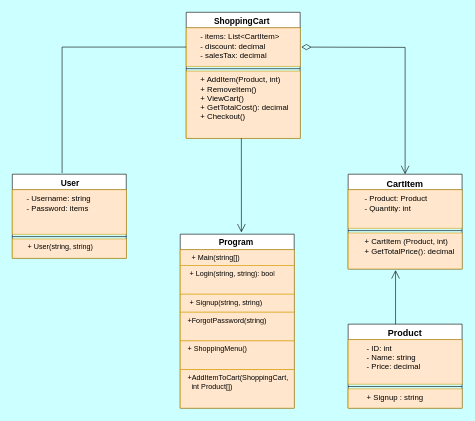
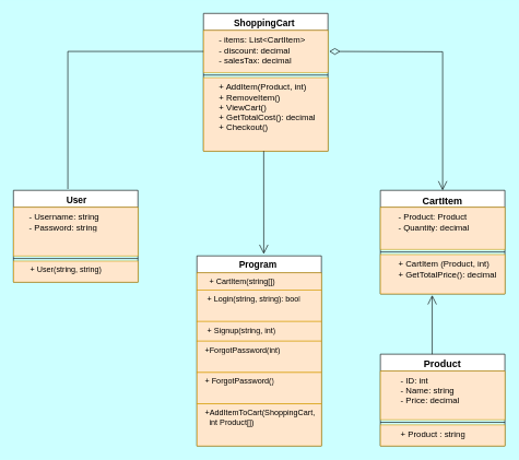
- <mxCell id="15" value="&lt;div style=&quot;font-size: 13px;&quot;&gt;&amp;nbsp; &amp;nbsp; &amp;nbsp;- Username: string&amp;nbsp;&lt;/div&gt;&lt;div style=&quot;font-size: 13px;&quot;&gt;&amp;nbsp; &amp;nbsp; &amp;nbsp;- Password: items&amp;nbsp;&lt;br&gt;&lt;/div&gt;" style="text;strokeColor=#d79b00;fillColor=#ffe6cc;align=left;verticalAlign=top;spacingLeft=4;spacingRight=4;overflow=hidden;rotatable=0;points=[[0,0.5],[1,0.5]];portConstraint=eastwest;whiteSpace=wrap;html=1;" vertex="1" parent="14"><mxGeometry y="26" width="190" height="74" as="geometry" /></mxCell>
+ <mxCell id="15" value="&lt;div style=&quot;font-size: 13px;&quot;&gt;&amp;nbsp; &amp;nbsp; &amp;nbsp;- Username: string&amp;nbsp;&lt;/div&gt;&lt;div style=&quot;font-size: 13px;&quot;&gt;&amp;nbsp; &amp;nbsp; &amp;nbsp;- Password: string&amp;nbsp;&lt;br&gt;&lt;/div&gt;" style="text;strokeColor=#d79b00;fillColor=#ffe6cc;align=left;verticalAlign=top;spacingLeft=4;spacingRight=4;overflow=hidden;rotatable=0;points=[[0,0.5],[1,0.5]];portConstraint=eastwest;whiteSpace=wrap;html=1;" vertex="1" parent="14"><mxGeometry y="26" width="190" height="74" as="geometry" /></mxCell>
- <mxCell id="7" value="&lt;div style=&quot;font-size: 13px;&quot;&gt;&amp;nbsp; &amp;nbsp; &amp;nbsp; - Product: Product&amp;nbsp;&lt;/div&gt;&lt;div style=&quot;font-size: 13px;&quot;&gt;&amp;nbsp; &amp;nbsp; &amp;nbsp; - Quantity: int&lt;br&gt;&lt;/div&gt;" style="text;strokeColor=#d79b00;fillColor=#ffe6cc;align=left;verticalAlign=top;spacingLeft=4;spacingRight=4;overflow=hidden;rotatable=0;points=[[0,0.5],[1,0.5]];portConstraint=eastwest;whiteSpace=wrap;html=1;" vertex="1" parent="6"><mxGeometry y="26" width="190" height="64" as="geometry" /></mxCell>
+ <mxCell id="7" value="&lt;div style=&quot;font-size: 13px;&quot;&gt;&amp;nbsp; &amp;nbsp; &amp;nbsp; - Product: Product&amp;nbsp;&lt;/div&gt;&lt;div style=&quot;font-size: 13px;&quot;&gt;&amp;nbsp; &amp;nbsp; &amp;nbsp; - Quantity: decimal&lt;br&gt;&lt;/div&gt;" style="text;strokeColor=#d79b00;fillColor=#ffe6cc;align=left;verticalAlign=top;spacingLeft=4;spacingRight=4;overflow=hidden;rotatable=0;points=[[0,0.5],[1,0.5]];portConstraint=eastwest;whiteSpace=wrap;html=1;" vertex="1" parent="6"><mxGeometry y="26" width="190" height="64" as="geometry" /></mxCell>
- <mxCell id="19" value="&amp;nbsp; &amp;nbsp; + Main(string[])" style="text;strokeColor=#d79b00;fillColor=#ffe6cc;align=left;verticalAlign=top;spacingLeft=4;spacingRight=4;overflow=hidden;rotatable=0;points=[[0,0.5],[1,0.5]];portConstraint=eastwest;whiteSpace=wrap;html=1;" vertex="1" parent="18"><mxGeometry y="26" width="190" height="26" as="geometry" /></mxCell>
+ <mxCell id="19" value="&amp;nbsp; &amp;nbsp; + CartItem(string[])" style="text;strokeColor=#d79b00;fillColor=#ffe6cc;align=left;verticalAlign=top;spacingLeft=4;spacingRight=4;overflow=hidden;rotatable=0;points=[[0,0.5],[1,0.5]];portConstraint=eastwest;whiteSpace=wrap;html=1;" vertex="1" parent="18"><mxGeometry y="26" width="190" height="26" as="geometry" /></mxCell>
- <mxCell id="21" value="&amp;nbsp; &amp;nbsp;+ Signup(string, string)" style="text;strokeColor=#d79b00;fillColor=#ffe6cc;align=left;verticalAlign=top;spacingLeft=4;spacingRight=4;overflow=hidden;rotatable=0;points=[[0,0.5],[1,0.5]];portConstraint=eastwest;whiteSpace=wrap;html=1;" vertex="1" parent="18"><mxGeometry y="100" width="190" height="30" as="geometry" /></mxCell>
+ <mxCell id="21" value="&amp;nbsp; &amp;nbsp;+ Signup(string, int)" style="text;strokeColor=#d79b00;fillColor=#ffe6cc;align=left;verticalAlign=top;spacingLeft=4;spacingRight=4;overflow=hidden;rotatable=0;points=[[0,0.5],[1,0.5]];portConstraint=eastwest;whiteSpace=wrap;html=1;" vertex="1" parent="18"><mxGeometry y="100" width="190" height="30" as="geometry" /></mxCell>
- <mxCell id="22" value="&amp;nbsp; +ForgotPassword(string)" style="text;strokeColor=#d79b00;fillColor=#ffe6cc;align=left;verticalAlign=top;spacingLeft=4;spacingRight=4;overflow=hidden;rotatable=0;points=[[0,0.5],[1,0.5]];portConstraint=eastwest;whiteSpace=wrap;html=1;" vertex="1" parent="18"><mxGeometry y="130" width="190" height="48" as="geometry" /></mxCell>
+ <mxCell id="22" value="&amp;nbsp; +ForgotPassword(int)" style="text;strokeColor=#d79b00;fillColor=#ffe6cc;align=left;verticalAlign=top;spacingLeft=4;spacingRight=4;overflow=hidden;rotatable=0;points=[[0,0.5],[1,0.5]];portConstraint=eastwest;whiteSpace=wrap;html=1;" vertex="1" parent="18"><mxGeometry y="130" width="190" height="48" as="geometry" /></mxCell>
- <mxCell id="23" value="&amp;nbsp; + ShoppingMenu()" style="text;strokeColor=#d79b00;fillColor=#ffe6cc;align=left;verticalAlign=top;spacingLeft=4;spacingRight=4;overflow=hidden;rotatable=0;points=[[0,0.5],[1,0.5]];portConstraint=eastwest;whiteSpace=wrap;html=1;" vertex="1" parent="18"><mxGeometry y="178" width="190" height="48" as="geometry" /></mxCell>
+ <mxCell id="23" value="&amp;nbsp; + ForgotPassword()" style="text;strokeColor=#d79b00;fillColor=#ffe6cc;align=left;verticalAlign=top;spacingLeft=4;spacingRight=4;overflow=hidden;rotatable=0;points=[[0,0.5],[1,0.5]];portConstraint=eastwest;whiteSpace=wrap;html=1;" vertex="1" parent="18"><mxGeometry y="178" width="190" height="48" as="geometry" /></mxCell>
- <mxCell id="5" value="&lt;font style=&quot;font-size: 13px;&quot;&gt;&amp;nbsp; &amp;nbsp; &amp;nbsp; &amp;nbsp;+ Signup : string&lt;/font&gt;" style="text;strokeColor=#d79b00;fillColor=#ffe6cc;align=left;verticalAlign=top;spacingLeft=4;spacingRight=4;overflow=hidden;rotatable=0;points=[[0,0.5],[1,0.5]];portConstraint=eastwest;whiteSpace=wrap;html=1;" vertex="1" parent="2"><mxGeometry y="108" width="190" height="32" as="geometry" /></mxCell>
+ <mxCell id="5" value="&lt;font style=&quot;font-size: 13px;&quot;&gt;&amp;nbsp; &amp;nbsp; &amp;nbsp; &amp;nbsp;+ Product : string&lt;/font&gt;" style="text;strokeColor=#d79b00;fillColor=#ffe6cc;align=left;verticalAlign=top;spacingLeft=4;spacingRight=4;overflow=hidden;rotatable=0;points=[[0,0.5],[1,0.5]];portConstraint=eastwest;whiteSpace=wrap;html=1;" vertex="1" parent="2"><mxGeometry y="108" width="190" height="32" as="geometry" /></mxCell>
